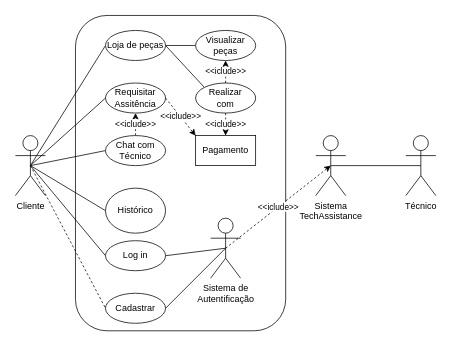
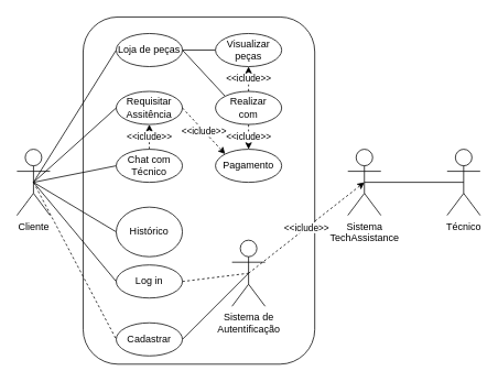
- <mxCell id="18" value="Pagamento" style="whiteSpace=wrap;html=1;rounded=0;" vertex="1" parent="1"><mxGeometry x="260" y="180" width="80" height="40" as="geometry" /></mxCell>
+ <mxCell id="18" value="Pagamento" style="ellipse;whiteSpace=wrap;html=1;" vertex="1" parent="1"><mxGeometry x="260" y="180" width="80" height="40" as="geometry" /></mxCell>
- <mxCell id="21" style="edgeStyle=none;rounded=0;orthogonalLoop=1;jettySize=auto;html=1;exitX=1;exitY=0.5;exitDx=0;exitDy=0;entryX=0.5;entryY=0.5;entryDx=0;entryDy=0;entryPerimeter=0;endArrow=none;endFill=0;" edge="1" parent="1" source="23" target="20"><mxGeometry relative="1" as="geometry" /></mxCell>
+ <mxCell id="21" style="edgeStyle=none;rounded=0;orthogonalLoop=1;jettySize=auto;html=1;exitX=1;exitY=0.5;exitDx=0;exitDy=0;entryX=0.5;entryY=0.5;entryDx=0;entryDy=0;entryPerimeter=0;endArrow=none;endFill=0;dashed=1;" edge="1" parent="1" source="23" target="20"><mxGeometry relative="1" as="geometry" /></mxCell>
